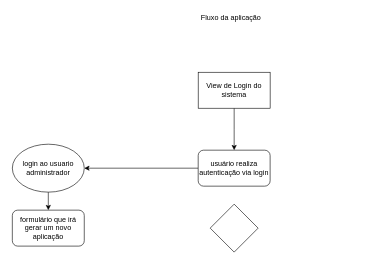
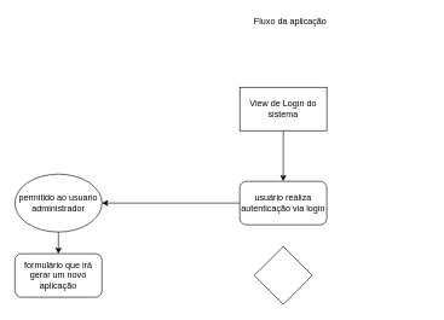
- <mxCell id="2" value="Fluxo da aplicação" style="text;html=1;strokeColor=none;fillColor=none;align=center;verticalAlign=middle;whiteSpace=wrap;rounded=0;" parent="1" vertex="1"><mxGeometry x="180" y="20" width="410" height="20" as="geometry" /></mxCell>
+ <mxCell id="2" value="Fluxo da aplicação" style="text;html=1;strokeColor=none;fillColor=none;align=center;verticalAlign=middle;whiteSpace=wrap;rounded=0;" parent="1" vertex="1"><mxGeometry x="195" y="20" width="410" height="20" as="geometry" /></mxCell>
- <mxCell id="8" value="login ao usuario administrador" style="ellipse;whiteSpace=wrap;html=1;" parent="1" vertex="1"><mxGeometry x="20" y="240" width="120" height="80" as="geometry" /></mxCell>
+ <mxCell id="8" value="permitido ao usuario administrador" style="ellipse;whiteSpace=wrap;html=1;" parent="1" vertex="1"><mxGeometry x="20" y="240" width="120" height="80" as="geometry" /></mxCell>
